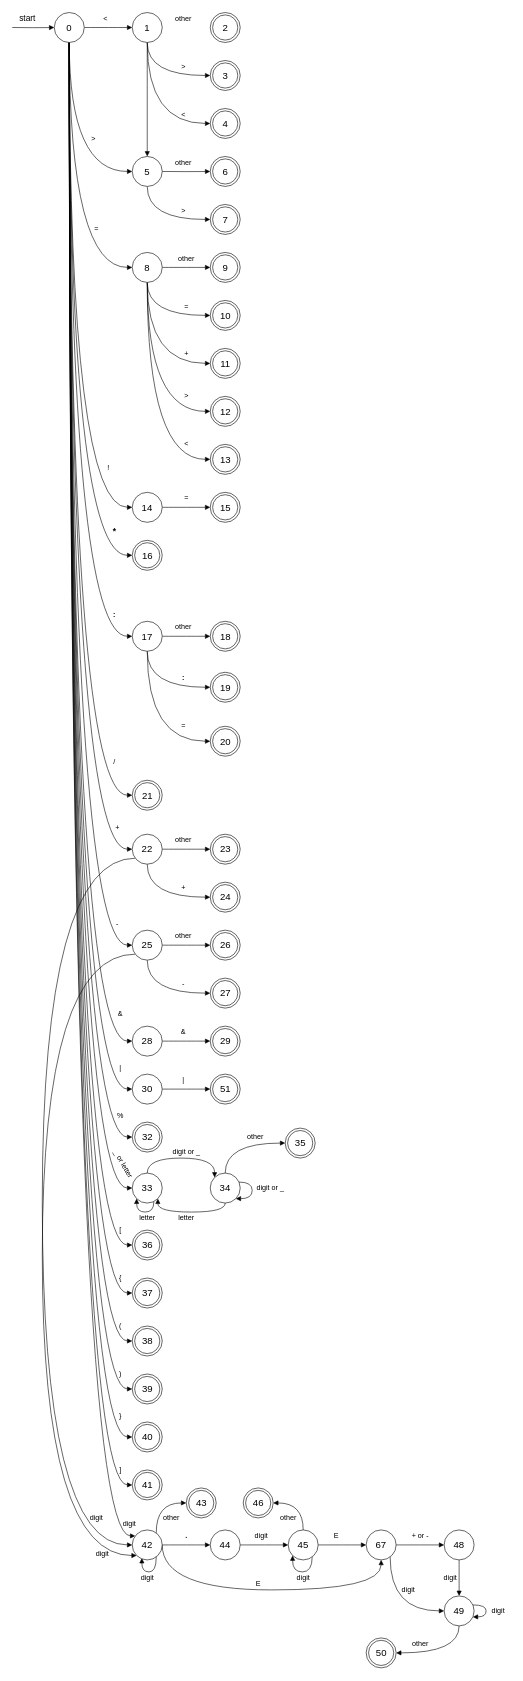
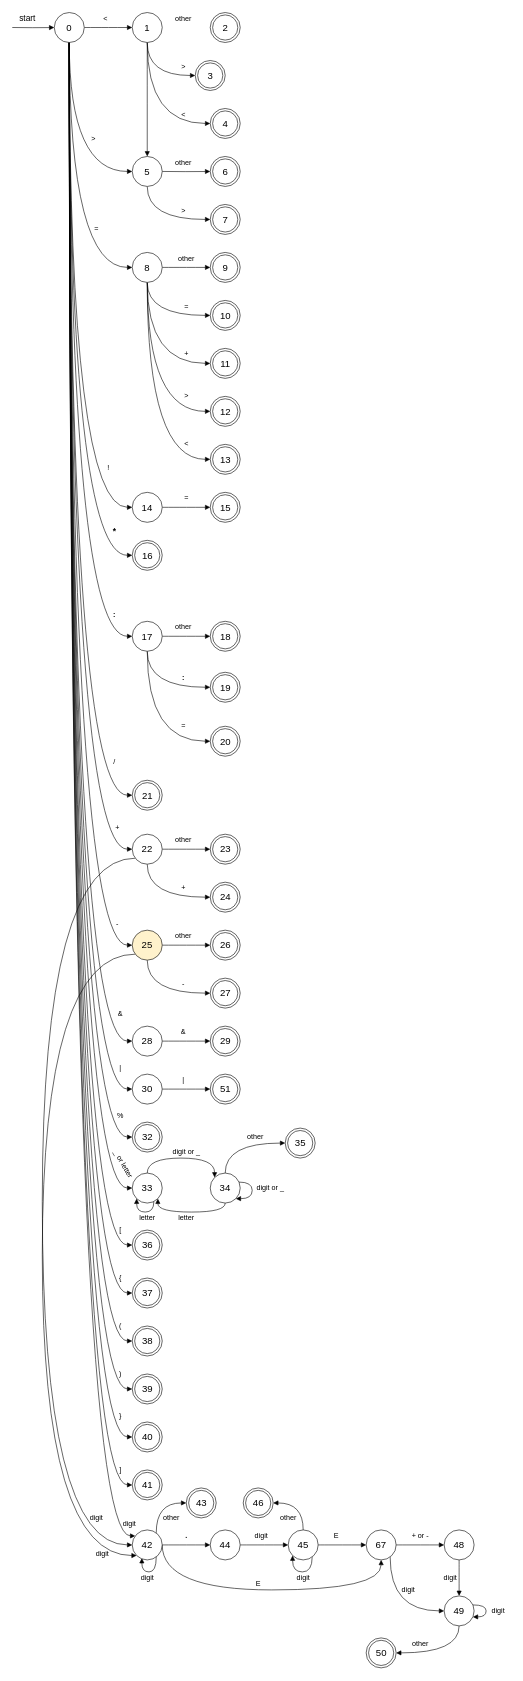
- <mxCell id="30" value="&lt;font style=&quot;font-size: 16px&quot;&gt;3&lt;/font&gt;" style="ellipse;html=1;shape=endState;strokeColor=#000000;fillColor=none;" parent="1" vertex="1"><mxGeometry x="350" y="100" width="50" height="50" as="geometry" /></mxCell>
+ <mxCell id="30" value="&lt;font style=&quot;font-size: 16px&quot;&gt;3&lt;/font&gt;" style="ellipse;html=1;shape=endState;strokeColor=#000000;fillColor=none;" parent="1" vertex="1"><mxGeometry x="325" y="100" width="50" height="50" as="geometry" /></mxCell>
- <mxCell id="95" value="&lt;font style=&quot;font-size: 16px&quot;&gt;25&lt;/font&gt;" style="ellipse;whiteSpace=wrap;html=1;aspect=fixed;" parent="1" vertex="1"><mxGeometry x="220" y="1550" width="50" height="50" as="geometry" /></mxCell>
+ <mxCell id="95" value="&lt;font style=&quot;font-size: 16px&quot;&gt;25&lt;/font&gt;" style="ellipse;whiteSpace=wrap;html=1;aspect=fixed;fillColor=#fff2cc;" parent="1" vertex="1"><mxGeometry x="220" y="1550" width="50" height="50" as="geometry" /></mxCell>
